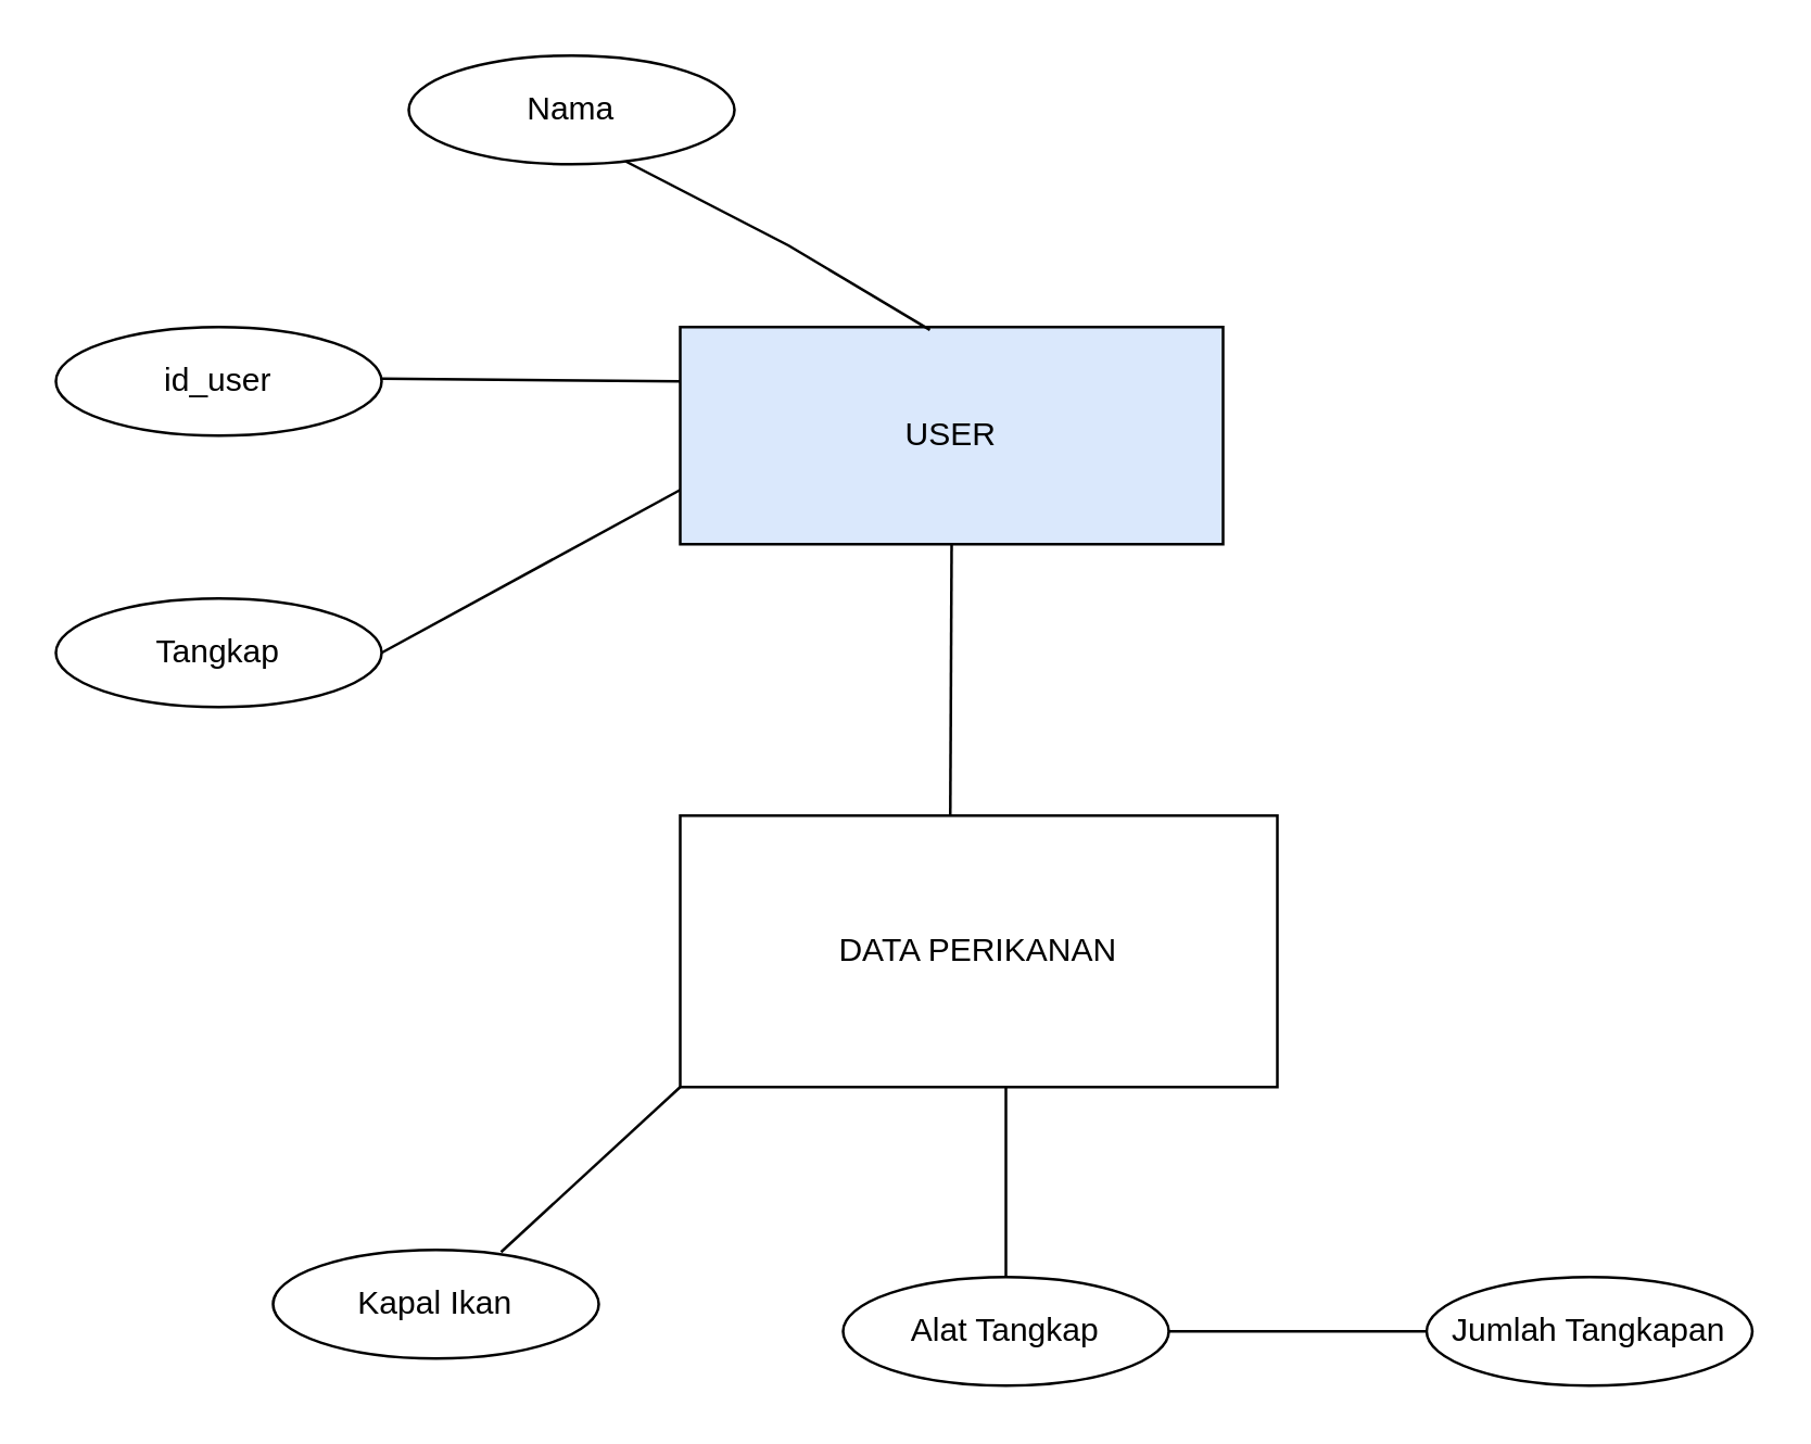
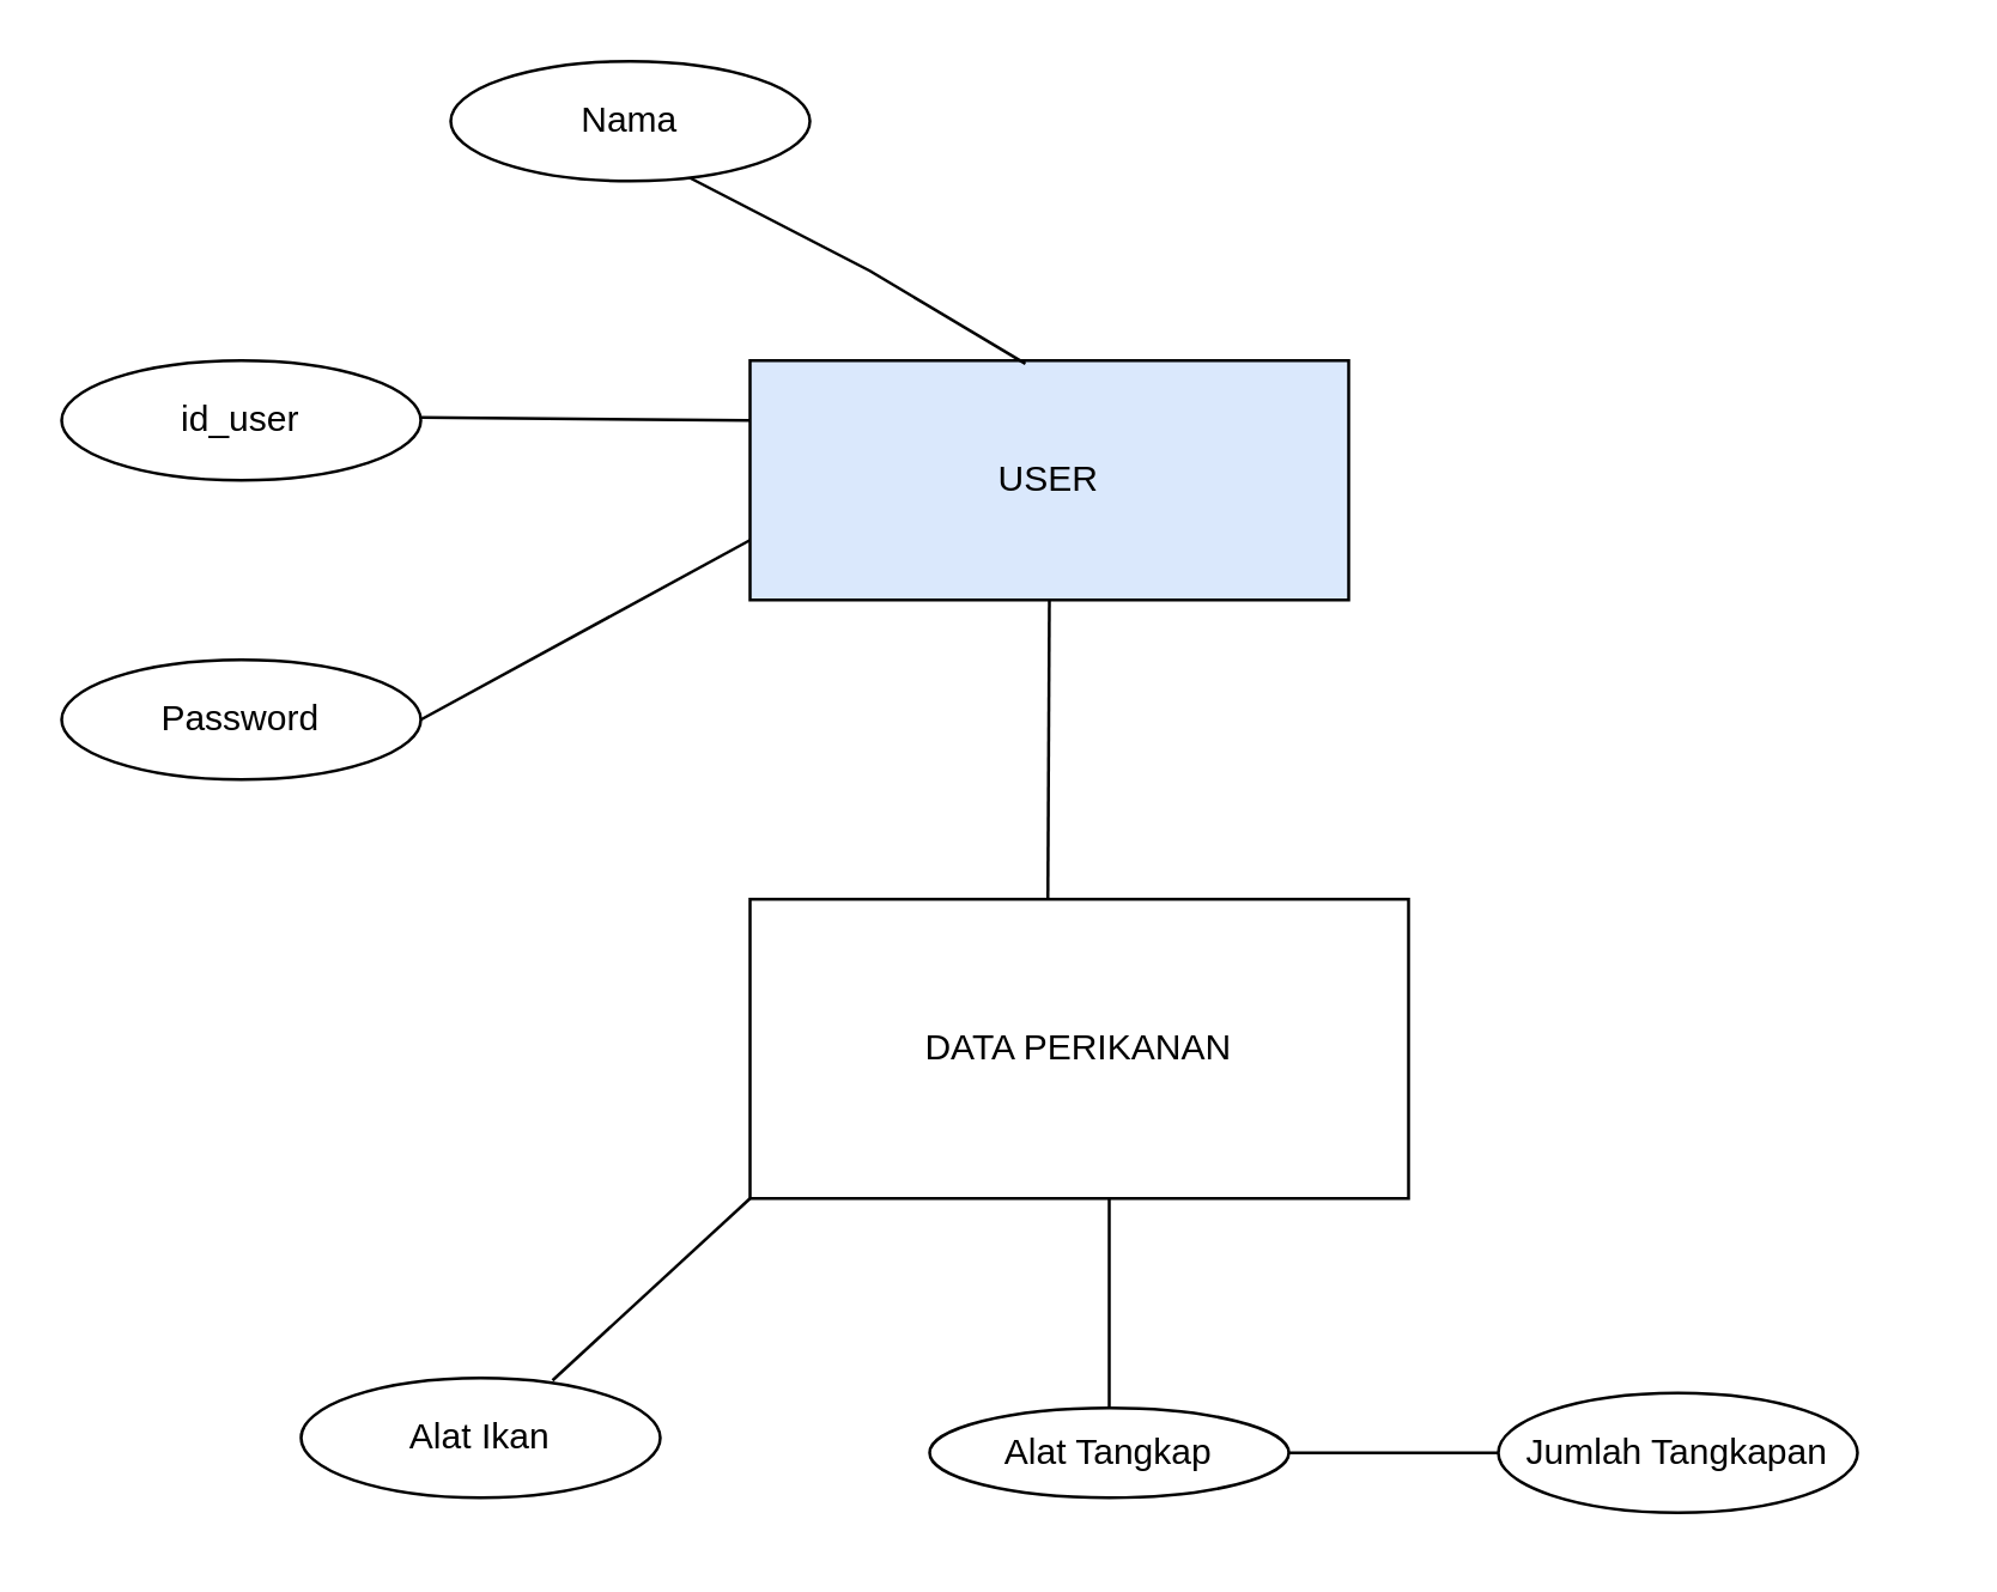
- <mxCell id="6" value="Tangkap" style="ellipse;whiteSpace=wrap;html=1;" vertex="1" parent="1"><mxGeometry x="20" y="220" width="120" height="40" as="geometry" /></mxCell>
+ <mxCell id="6" value="Password" style="ellipse;whiteSpace=wrap;html=1;" vertex="1" parent="1"><mxGeometry x="20" y="220" width="120" height="40" as="geometry" /></mxCell>
- <mxCell id="9" value="Kapal Ikan" style="ellipse;whiteSpace=wrap;html=1;" vertex="1" parent="1"><mxGeometry y="460" width="120" height="40" as="geometry" x="100" /></mxCell>
+ <mxCell id="9" value="Alat Ikan" style="ellipse;whiteSpace=wrap;html=1;" vertex="1" parent="1"><mxGeometry y="460" width="120" height="40" as="geometry" x="100" /></mxCell>
- <mxCell id="10" value="Alat Tangkap" style="ellipse;whiteSpace=wrap;html=1;" vertex="1" parent="1"><mxGeometry x="310" y="470" width="120" height="40" as="geometry" /></mxCell>
+ <mxCell id="10" value="Alat Tangkap" style="ellipse;whiteSpace=wrap;html=1;" vertex="1" parent="1"><mxGeometry x="310" y="470" width="120" height="30" as="geometry" /></mxCell>
- <mxCell id="11" value="Jumlah Tangkapan" style="ellipse;whiteSpace=wrap;html=1;" vertex="1" parent="1"><mxGeometry x="525" y="470" width="120" height="40" as="geometry" /></mxCell>
+ <mxCell id="11" value="Jumlah Tangkapan" style="ellipse;whiteSpace=wrap;html=1;" vertex="1" parent="1"><mxGeometry x="500" y="465" width="120" height="40" as="geometry" /></mxCell>
